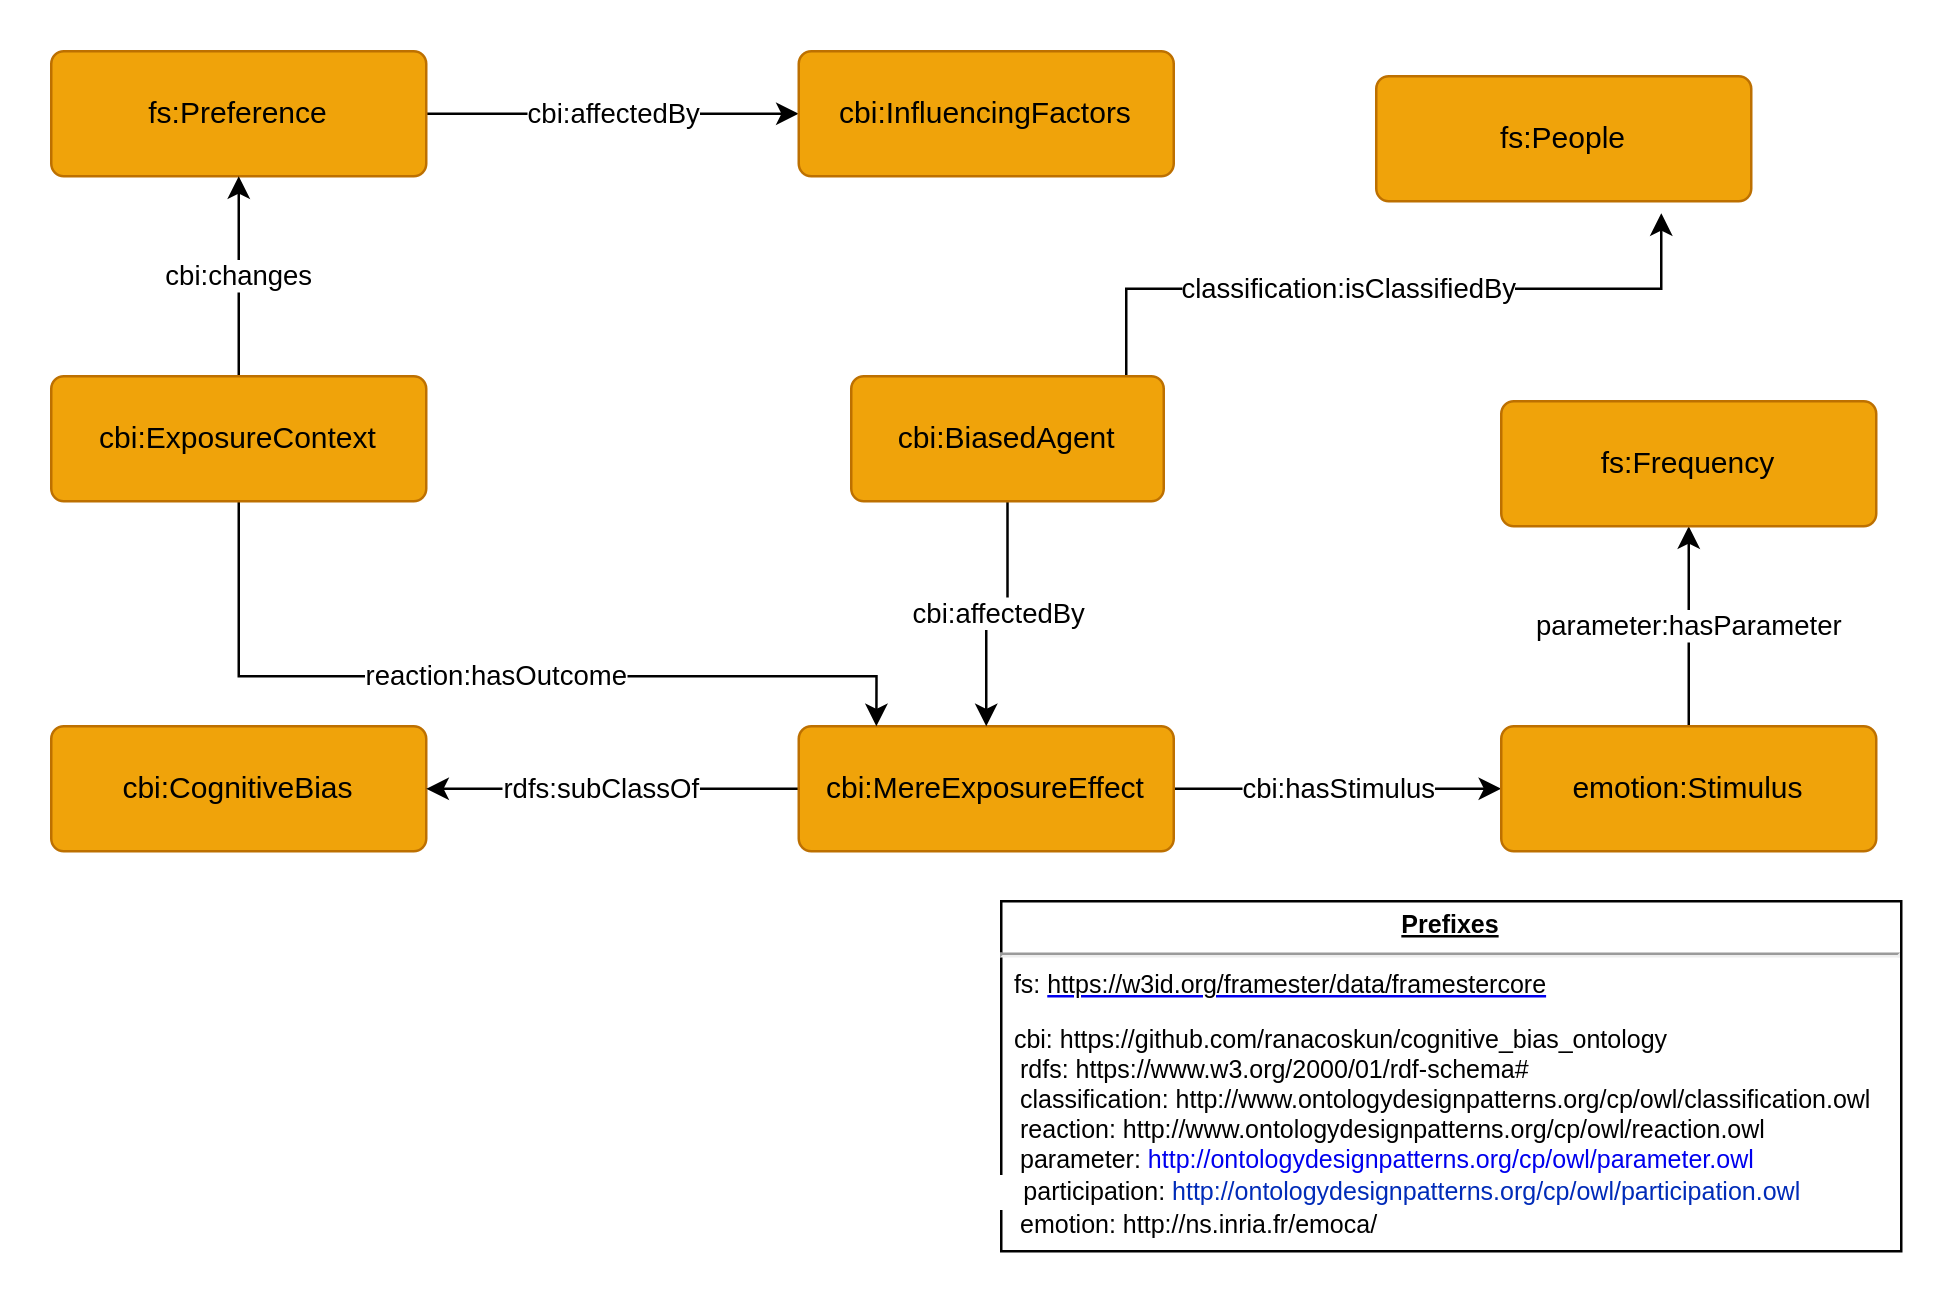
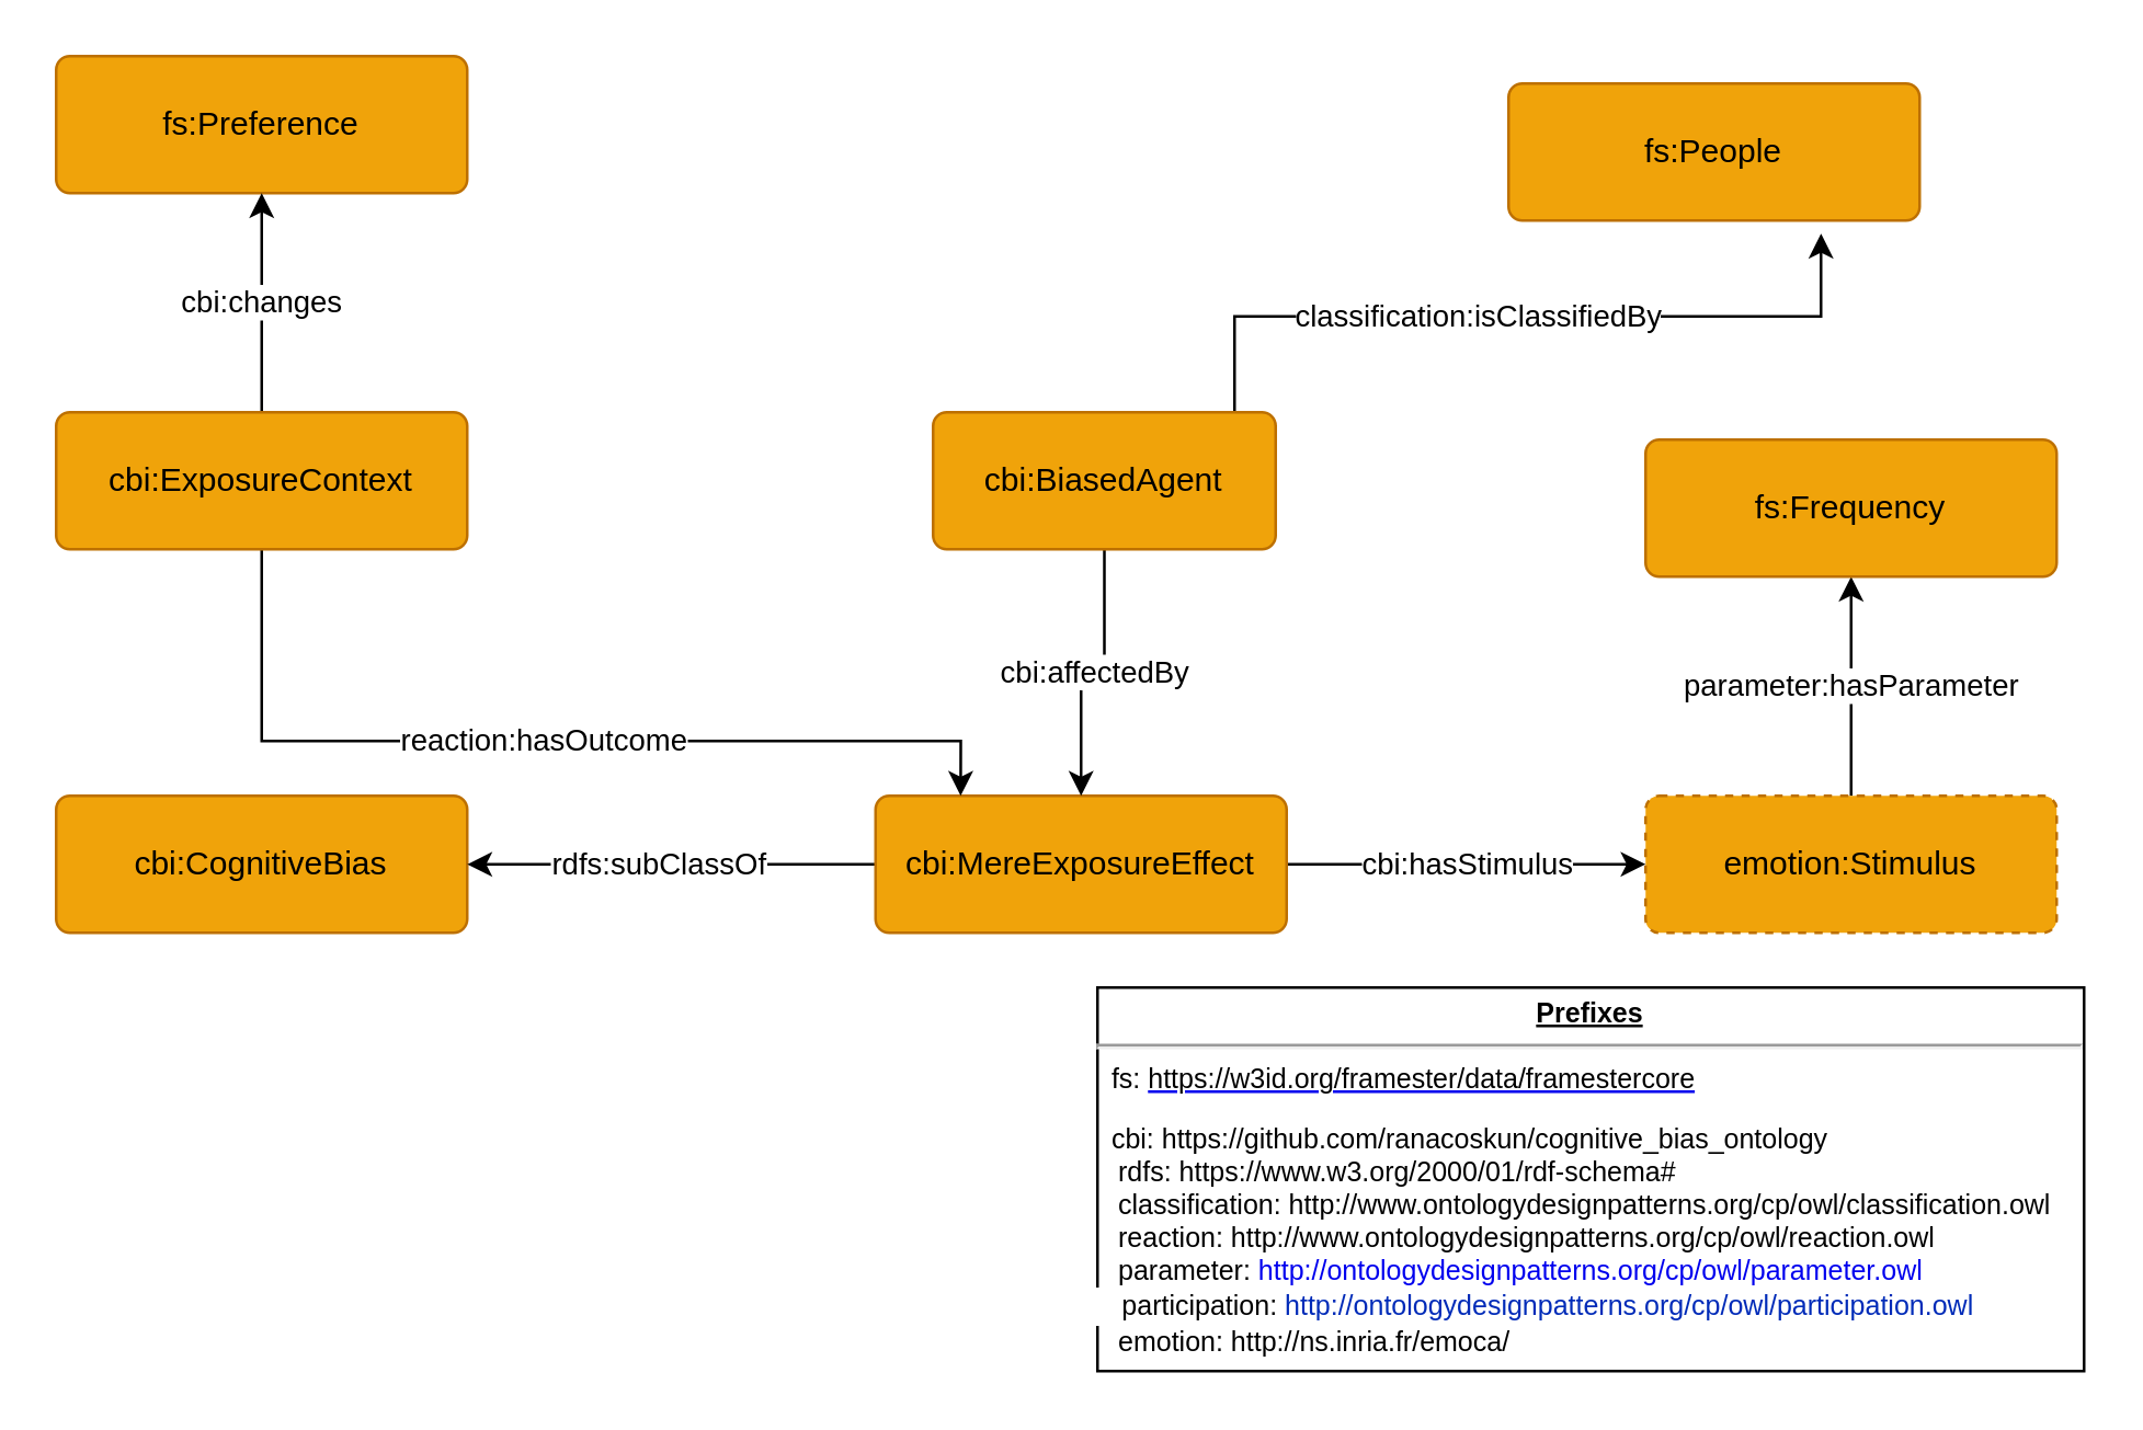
- <mxCell id="8" value="cbi:affectedBy" style="edgeStyle=orthogonalEdgeStyle;rounded=0;orthogonalLoop=1;jettySize=auto;html=1;" parent="1" source="9" target="14" edge="1"><mxGeometry relative="1" as="geometry" /></mxCell>
- <mxCell id="14" value="cbi:InfluencingFactors" style="rounded=1;arcSize=10;whiteSpace=wrap;html=1;align=center;fillColor=#f0a30a;strokeColor=#BD7000;fontColor=#000000;" parent="1" vertex="1"><mxGeometry x="319" y="20" width="150" height="50" as="geometry" /></mxCell>
- <mxCell id="7" value="emotion:Stimulus" style="rounded=1;arcSize=10;whiteSpace=wrap;html=1;align=center;fillColor=#f0a30a;strokeColor=#BD7000;fontColor=#000000;" parent="1" vertex="1"><mxGeometry x="600" y="290" width="150" height="50" as="geometry" /></mxCell>
+ <mxCell id="7" value="emotion:Stimulus" style="rounded=1;arcSize=10;whiteSpace=wrap;html=1;align=center;fillColor=#f0a30a;strokeColor=#BD7000;fontColor=#000000;dashed=1;" parent="1" vertex="1"><mxGeometry x="600" y="290" width="150" height="50" as="geometry" /></mxCell>
